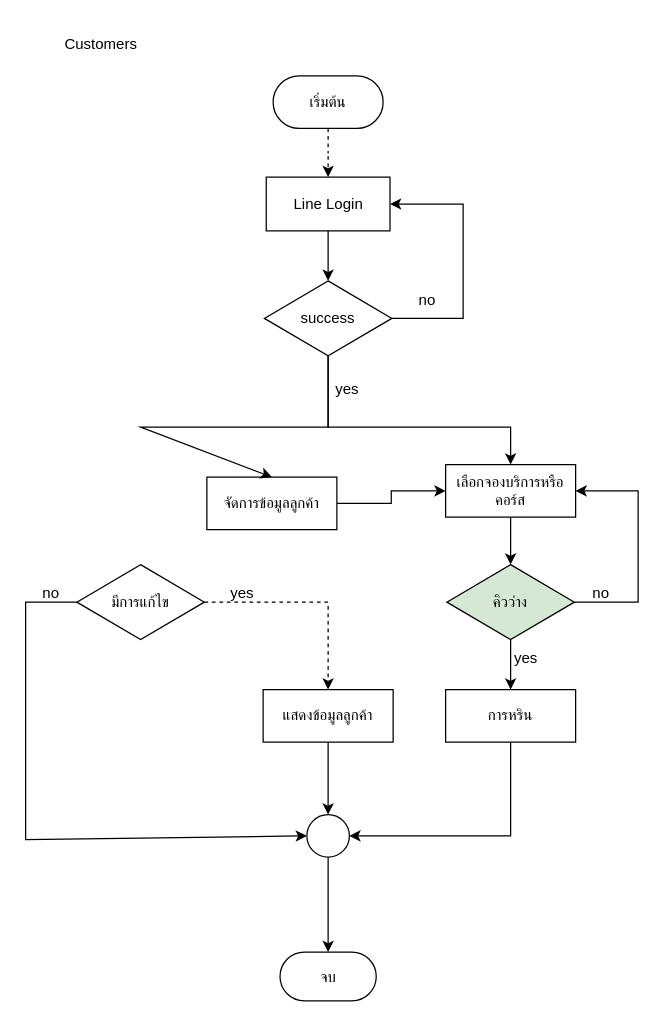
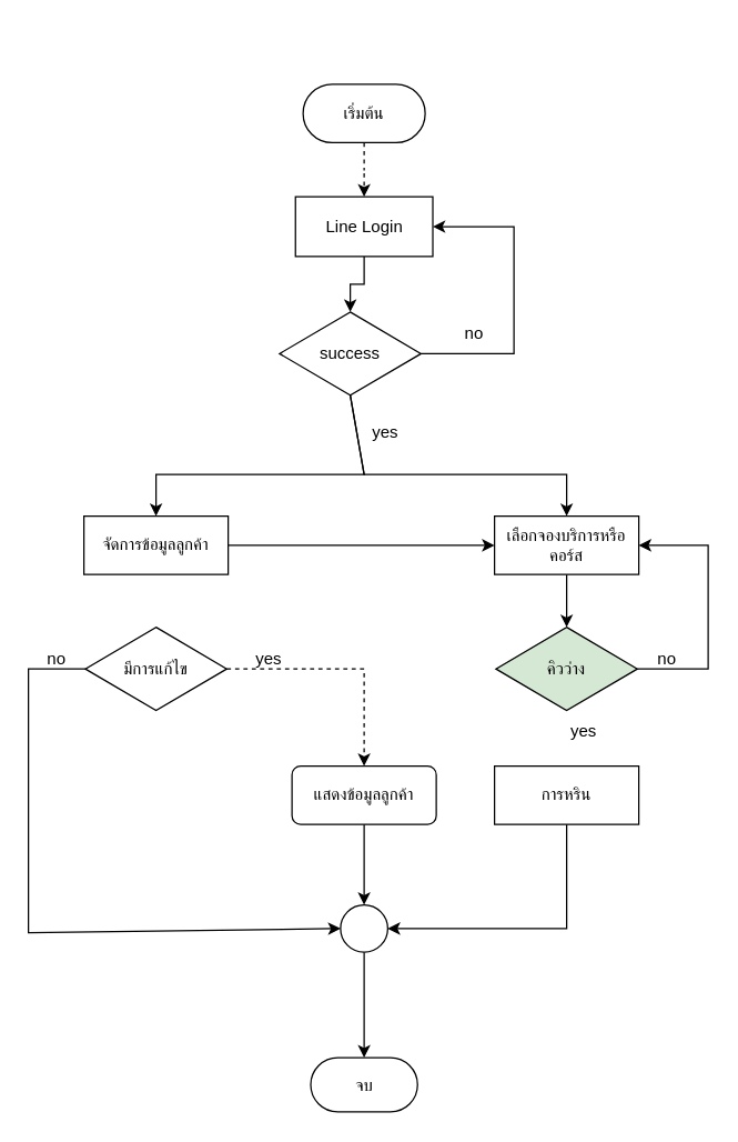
- <mxCell id="4" value="Customers" style="text;html=1;align=center;verticalAlign=middle;resizable=0;points=[];autosize=1;strokeColor=none;fillColor=none;" vertex="1" parent="1"><mxGeometry x="40" y="20" width="80" height="30" as="geometry" /></mxCell>
- <mxCell id="8" value="success" style="rhombus;whiteSpace=wrap;html=1;rounded=0;" vertex="1" parent="1"><mxGeometry x="211" y="224" width="102" height="60" as="geometry" /></mxCell>
+ <mxCell id="8" value="success" style="rhombus;whiteSpace=wrap;html=1;rounded=0;" vertex="1" parent="1"><mxGeometry x="201" y="224" width="102" height="60" as="geometry" /></mxCell>
- <mxCell id="10" value="จัดการข้อมูลลูกค้า" style="whiteSpace=wrap;html=1;rounded=0;" vertex="1" parent="1"><mxGeometry x="165" y="381" width="104" height="42" as="geometry" /></mxCell>
+ <mxCell id="10" value="จัดการข้อมูลลูกค้า" style="whiteSpace=wrap;html=1;rounded=0;" vertex="1" parent="1"><mxGeometry x="60" y="371" width="104" height="42" as="geometry" /></mxCell>
- <mxCell id="18" value="" style="edgeStyle=orthogonalEdgeStyle;rounded=0;orthogonalLoop=1;jettySize=auto;html=1;" edge="1" parent="1" source="19" target="21"><mxGeometry relative="1" as="geometry" /></mxCell>
- <mxCell id="28" value="แสดงข้อมูลลูกค้า" style="whiteSpace=wrap;html=1;rounded=0;" vertex="1" parent="1"><mxGeometry x="210" y="551" width="104" height="42" as="geometry" /></mxCell>
+ <mxCell id="28" value="แสดงข้อมูลลูกค้า" style="whiteSpace=wrap;html=1;rounded=1;" vertex="1" parent="1"><mxGeometry x="210" y="551" width="104" height="42" as="geometry" /></mxCell>
